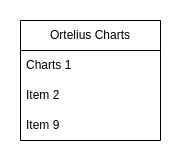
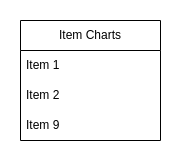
- <mxCell id="2" value="Ortelius Charts" style="swimlane;fontStyle=0;childLayout=stackLayout;horizontal=1;startSize=30;horizontalStack=0;resizeParent=1;resizeParentMax=0;resizeLast=0;collapsible=1;marginBottom=0;whiteSpace=wrap;html=1;" vertex="1" parent="1"><mxGeometry x="20" y="20" width="140" height="120" as="geometry" /></mxCell>
+ <mxCell id="2" value="Item Charts" style="swimlane;fontStyle=0;childLayout=stackLayout;horizontal=1;startSize=30;horizontalStack=0;resizeParent=1;resizeParentMax=0;resizeLast=0;collapsible=1;marginBottom=0;whiteSpace=wrap;html=1;" vertex="1" parent="1"><mxGeometry x="20" y="20" width="140" height="120" as="geometry" /></mxCell>
- <mxCell id="3" value="Charts 1" style="text;strokeColor=none;fillColor=none;align=left;verticalAlign=middle;spacingLeft=4;spacingRight=4;overflow=hidden;points=[[0,0.5],[1,0.5]];portConstraint=eastwest;rotatable=0;whiteSpace=wrap;html=1;" vertex="1" parent="2"><mxGeometry y="30" width="140" height="30" as="geometry" /></mxCell>
+ <mxCell id="3" value="Item 1" style="text;strokeColor=none;fillColor=none;align=left;verticalAlign=middle;spacingLeft=4;spacingRight=4;overflow=hidden;points=[[0,0.5],[1,0.5]];portConstraint=eastwest;rotatable=0;whiteSpace=wrap;html=1;" vertex="1" parent="2"><mxGeometry y="30" width="140" height="30" as="geometry" /></mxCell>
